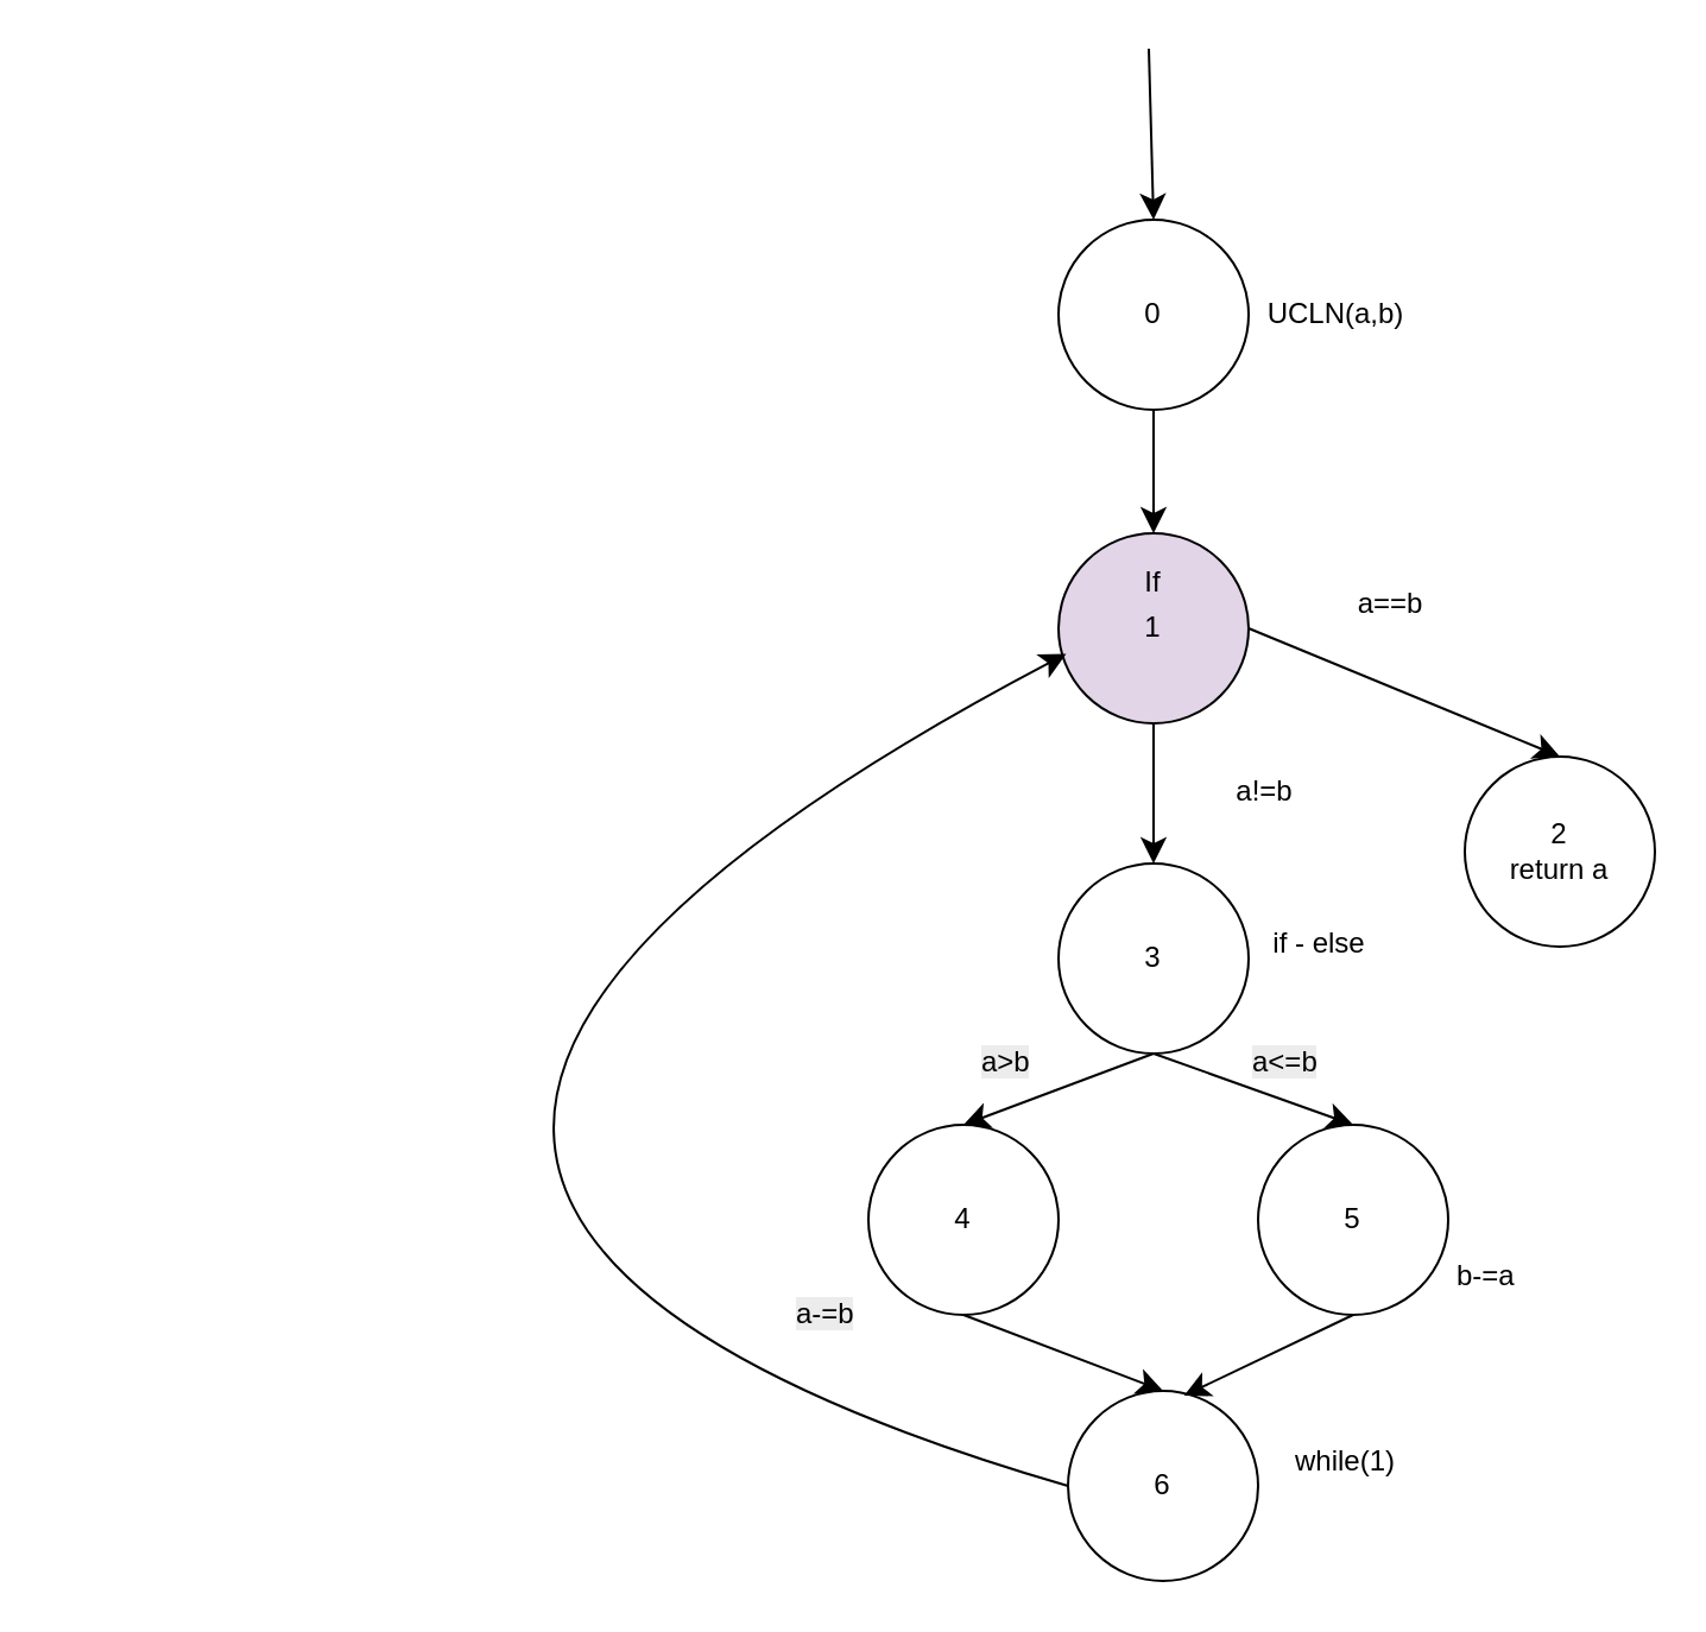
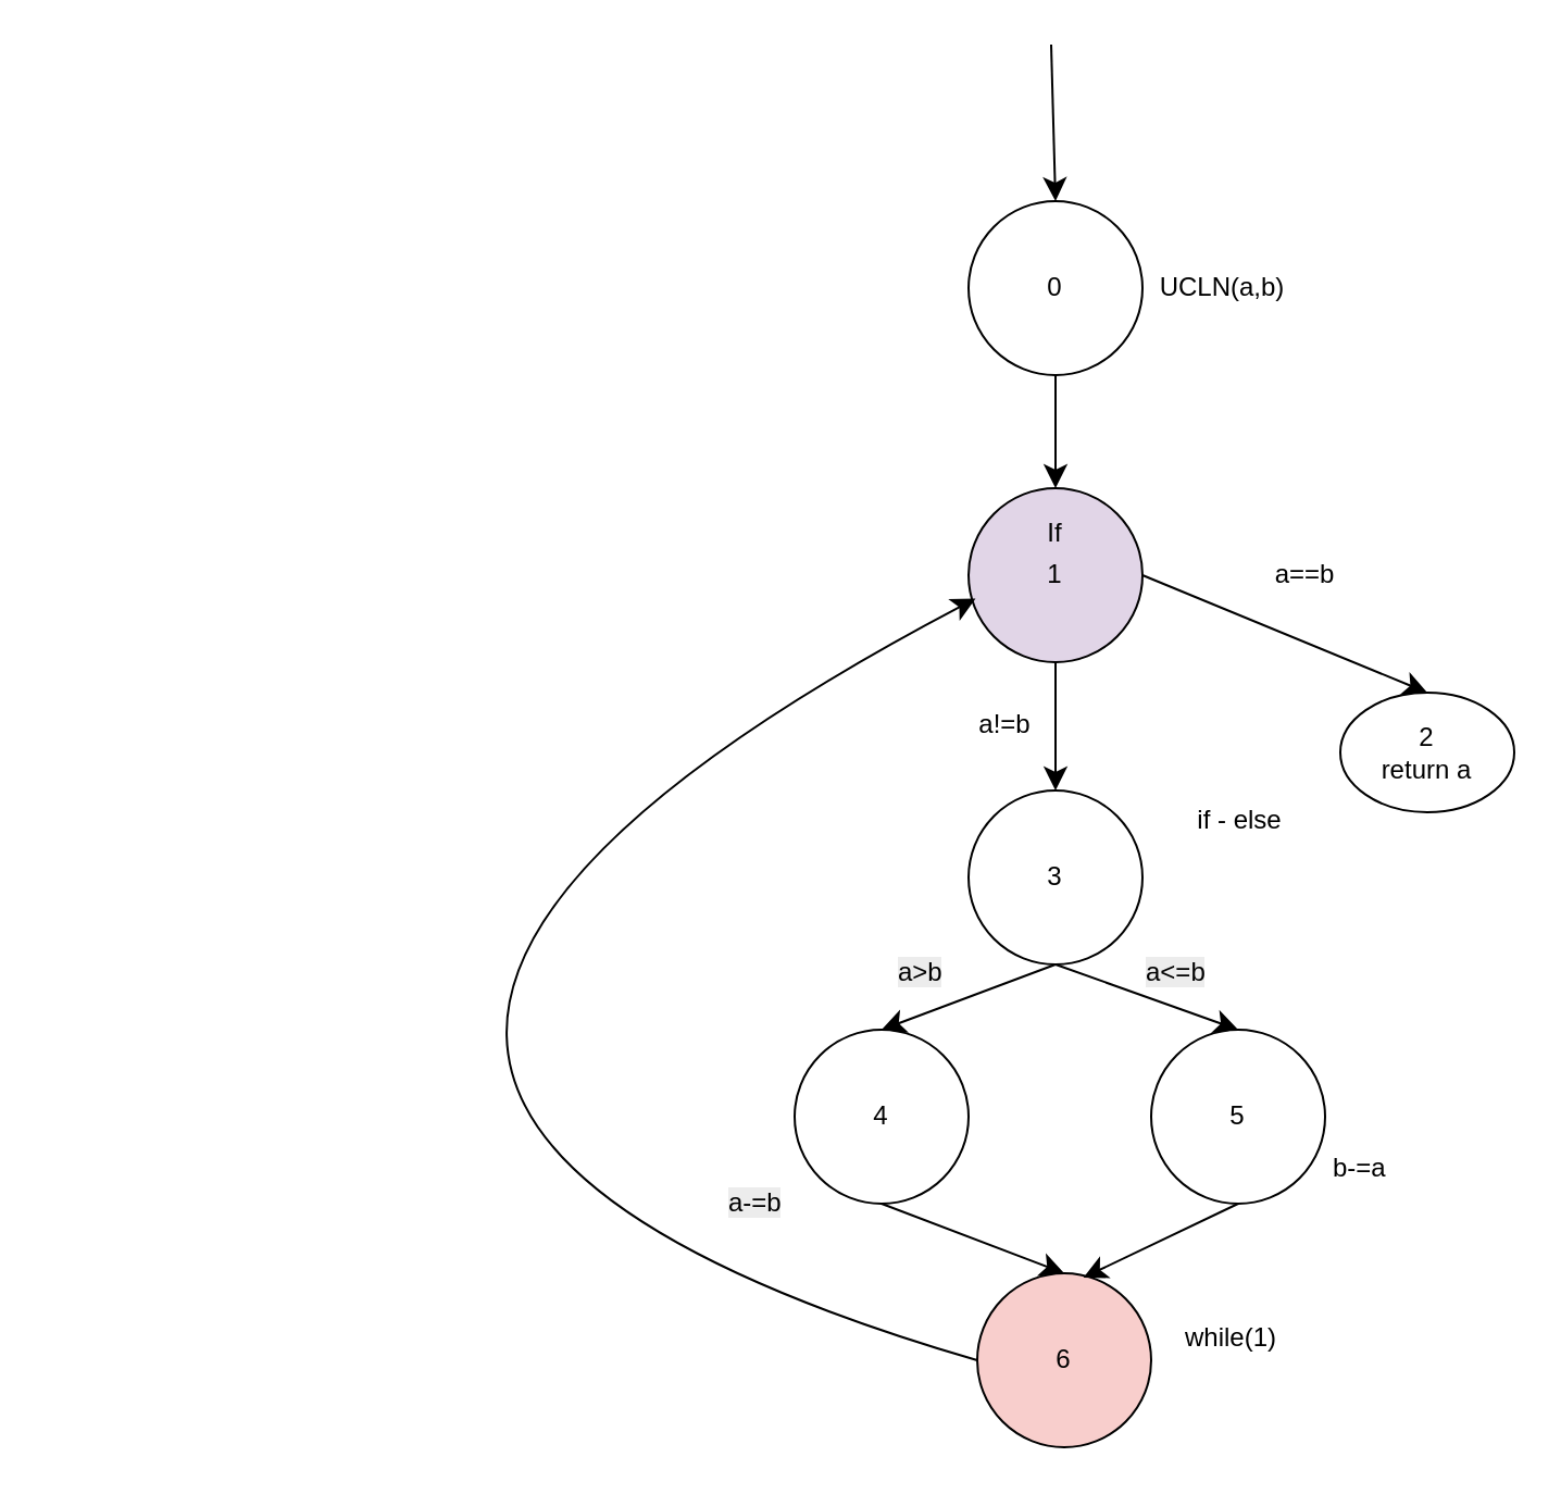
- <mxCell id="11" value="a==b" style="text;html=1;align=center;verticalAlign=middle;whiteSpace=wrap;rounded=0;" parent="1" vertex="1"><mxGeometry x="555" y="239" width="60" height="30" as="geometry" /></mxCell>
+ <mxCell id="11" value="a==b" style="text;html=1;align=center;verticalAlign=middle;whiteSpace=wrap;rounded=0;" parent="1" vertex="1"><mxGeometry x="570" y="249" width="60" height="30" as="geometry" /></mxCell>
- <mxCell id="12" value="a!=b" style="text;html=1;align=center;verticalAlign=middle;whiteSpace=wrap;rounded=0;" parent="1" vertex="1"><mxGeometry x="502" y="318" width="60" height="30" as="geometry" /></mxCell>
+ <mxCell id="12" value="a!=b" style="text;html=1;align=center;verticalAlign=middle;whiteSpace=wrap;rounded=0;" parent="1" vertex="1"><mxGeometry x="432" y="318" width="60" height="30" as="geometry" /></mxCell>
- <mxCell id="9" value="2&lt;div&gt;return a&lt;/div&gt;" style="ellipse;whiteSpace=wrap;html=1;aspect=fixed;" parent="1" vertex="1"><mxGeometry x="616" y="318" width="80" height="80" as="geometry" /></mxCell>
+ <mxCell id="9" value="2&lt;div&gt;return a&lt;/div&gt;" style="ellipse;whiteSpace=wrap;html=1;aspect=fixed;" parent="1" vertex="1"><mxGeometry x="616" y="318" width="80" height="55" as="geometry" /></mxCell>
- <mxCell id="13" value="if - else" style="text;html=1;align=center;verticalAlign=middle;whiteSpace=wrap;rounded=0;" parent="1" vertex="1"><mxGeometry x="525" y="382" width="60" height="30" as="geometry" /></mxCell>
+ <mxCell id="13" value="if - else" style="text;html=1;align=center;verticalAlign=middle;whiteSpace=wrap;rounded=0;" parent="1" vertex="1"><mxGeometry x="540" y="362" width="60" height="30" as="geometry" /></mxCell>
- <mxCell id="18" value="6" style="ellipse;whiteSpace=wrap;html=1;aspect=fixed;" parent="1" vertex="1"><mxGeometry x="449" y="585" width="80" height="80" as="geometry" /></mxCell>
+ <mxCell id="18" value="6" style="ellipse;whiteSpace=wrap;html=1;aspect=fixed;fillColor=#f8cecc;" parent="1" vertex="1"><mxGeometry x="449" y="585" width="80" height="80" as="geometry" /></mxCell>
